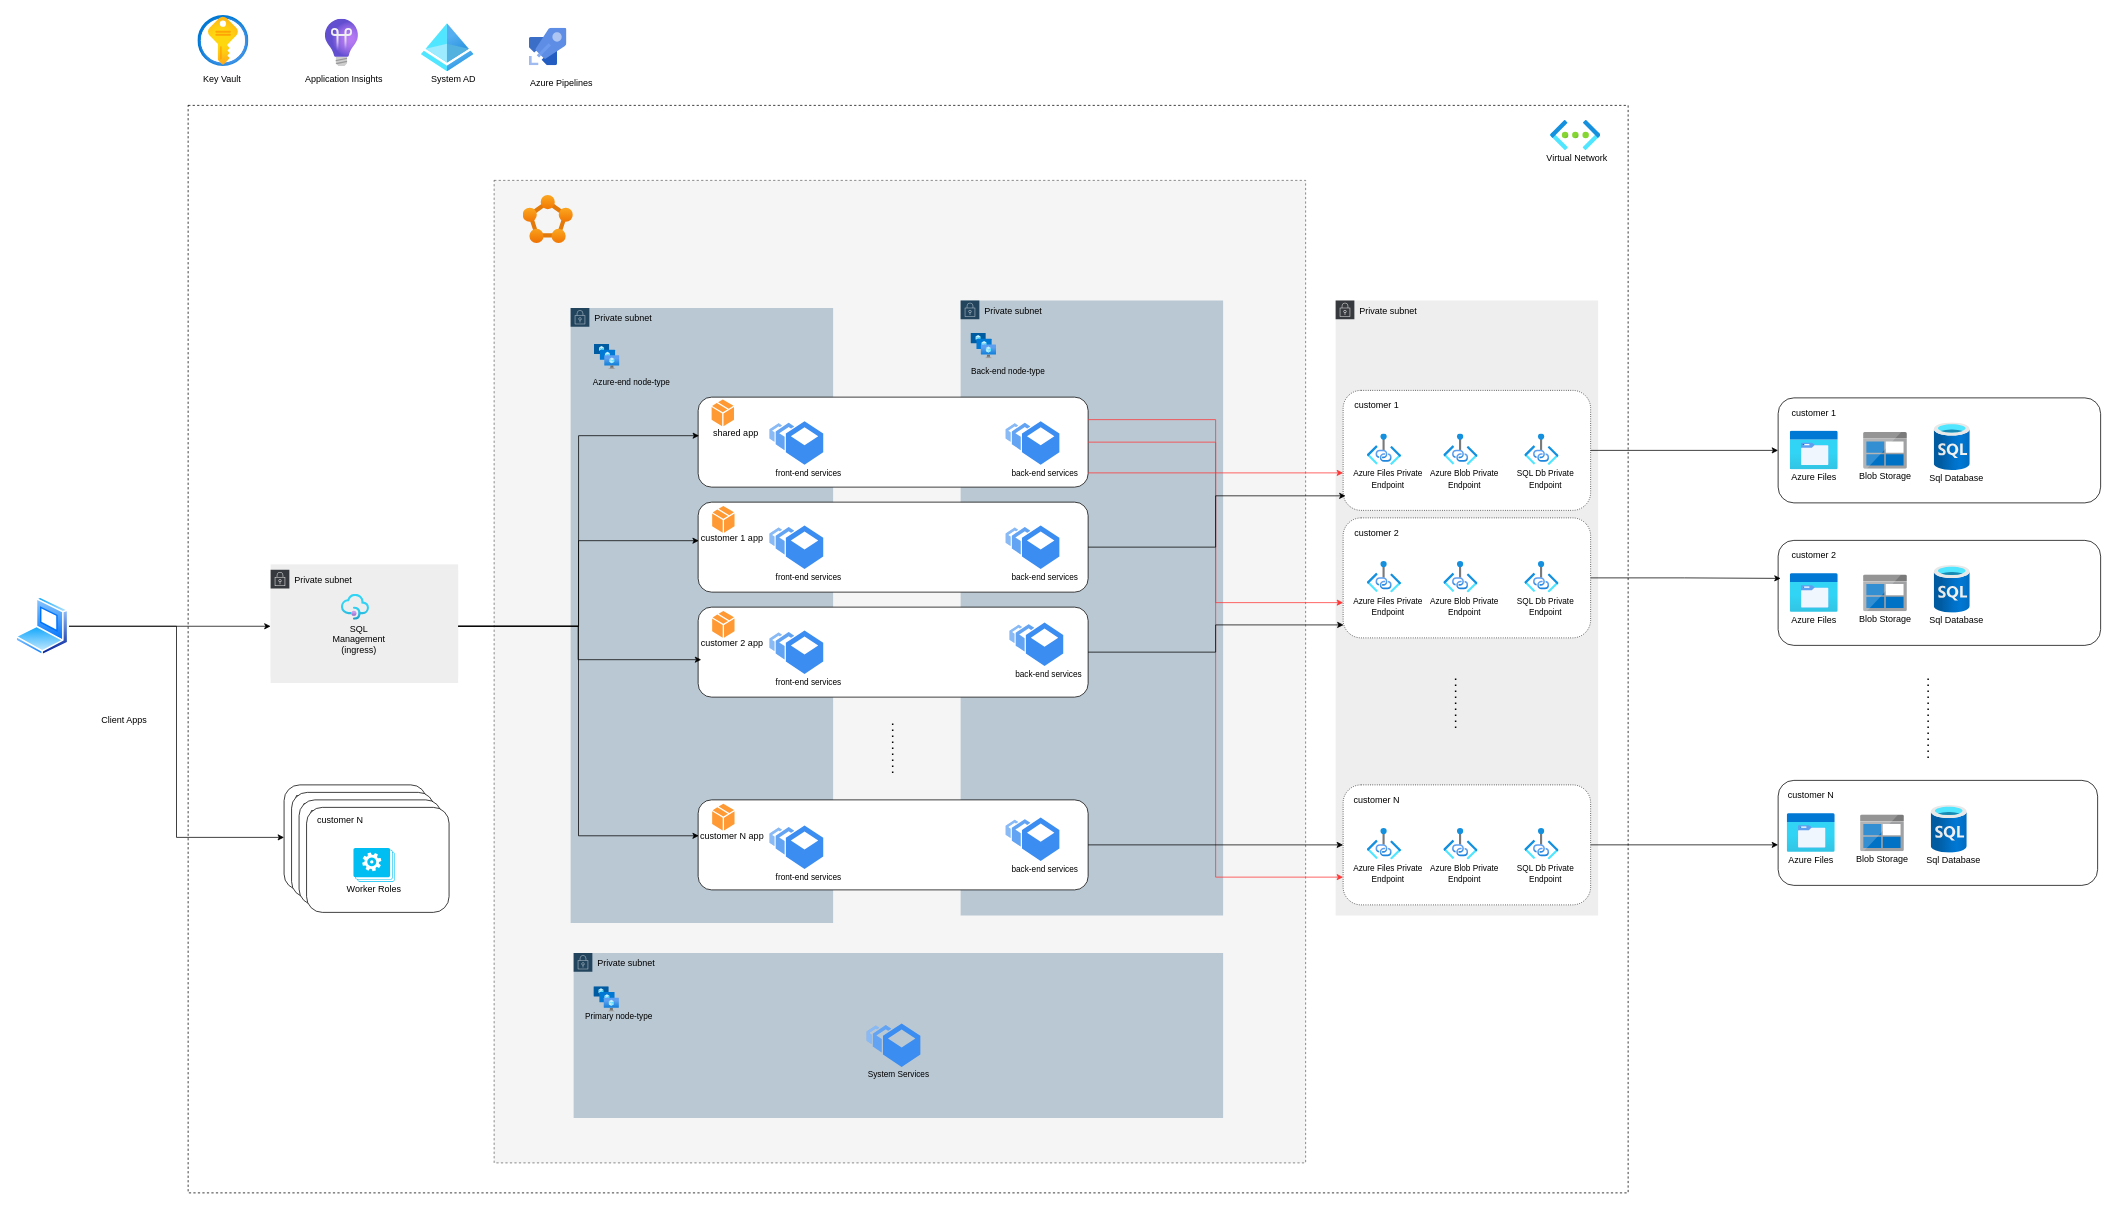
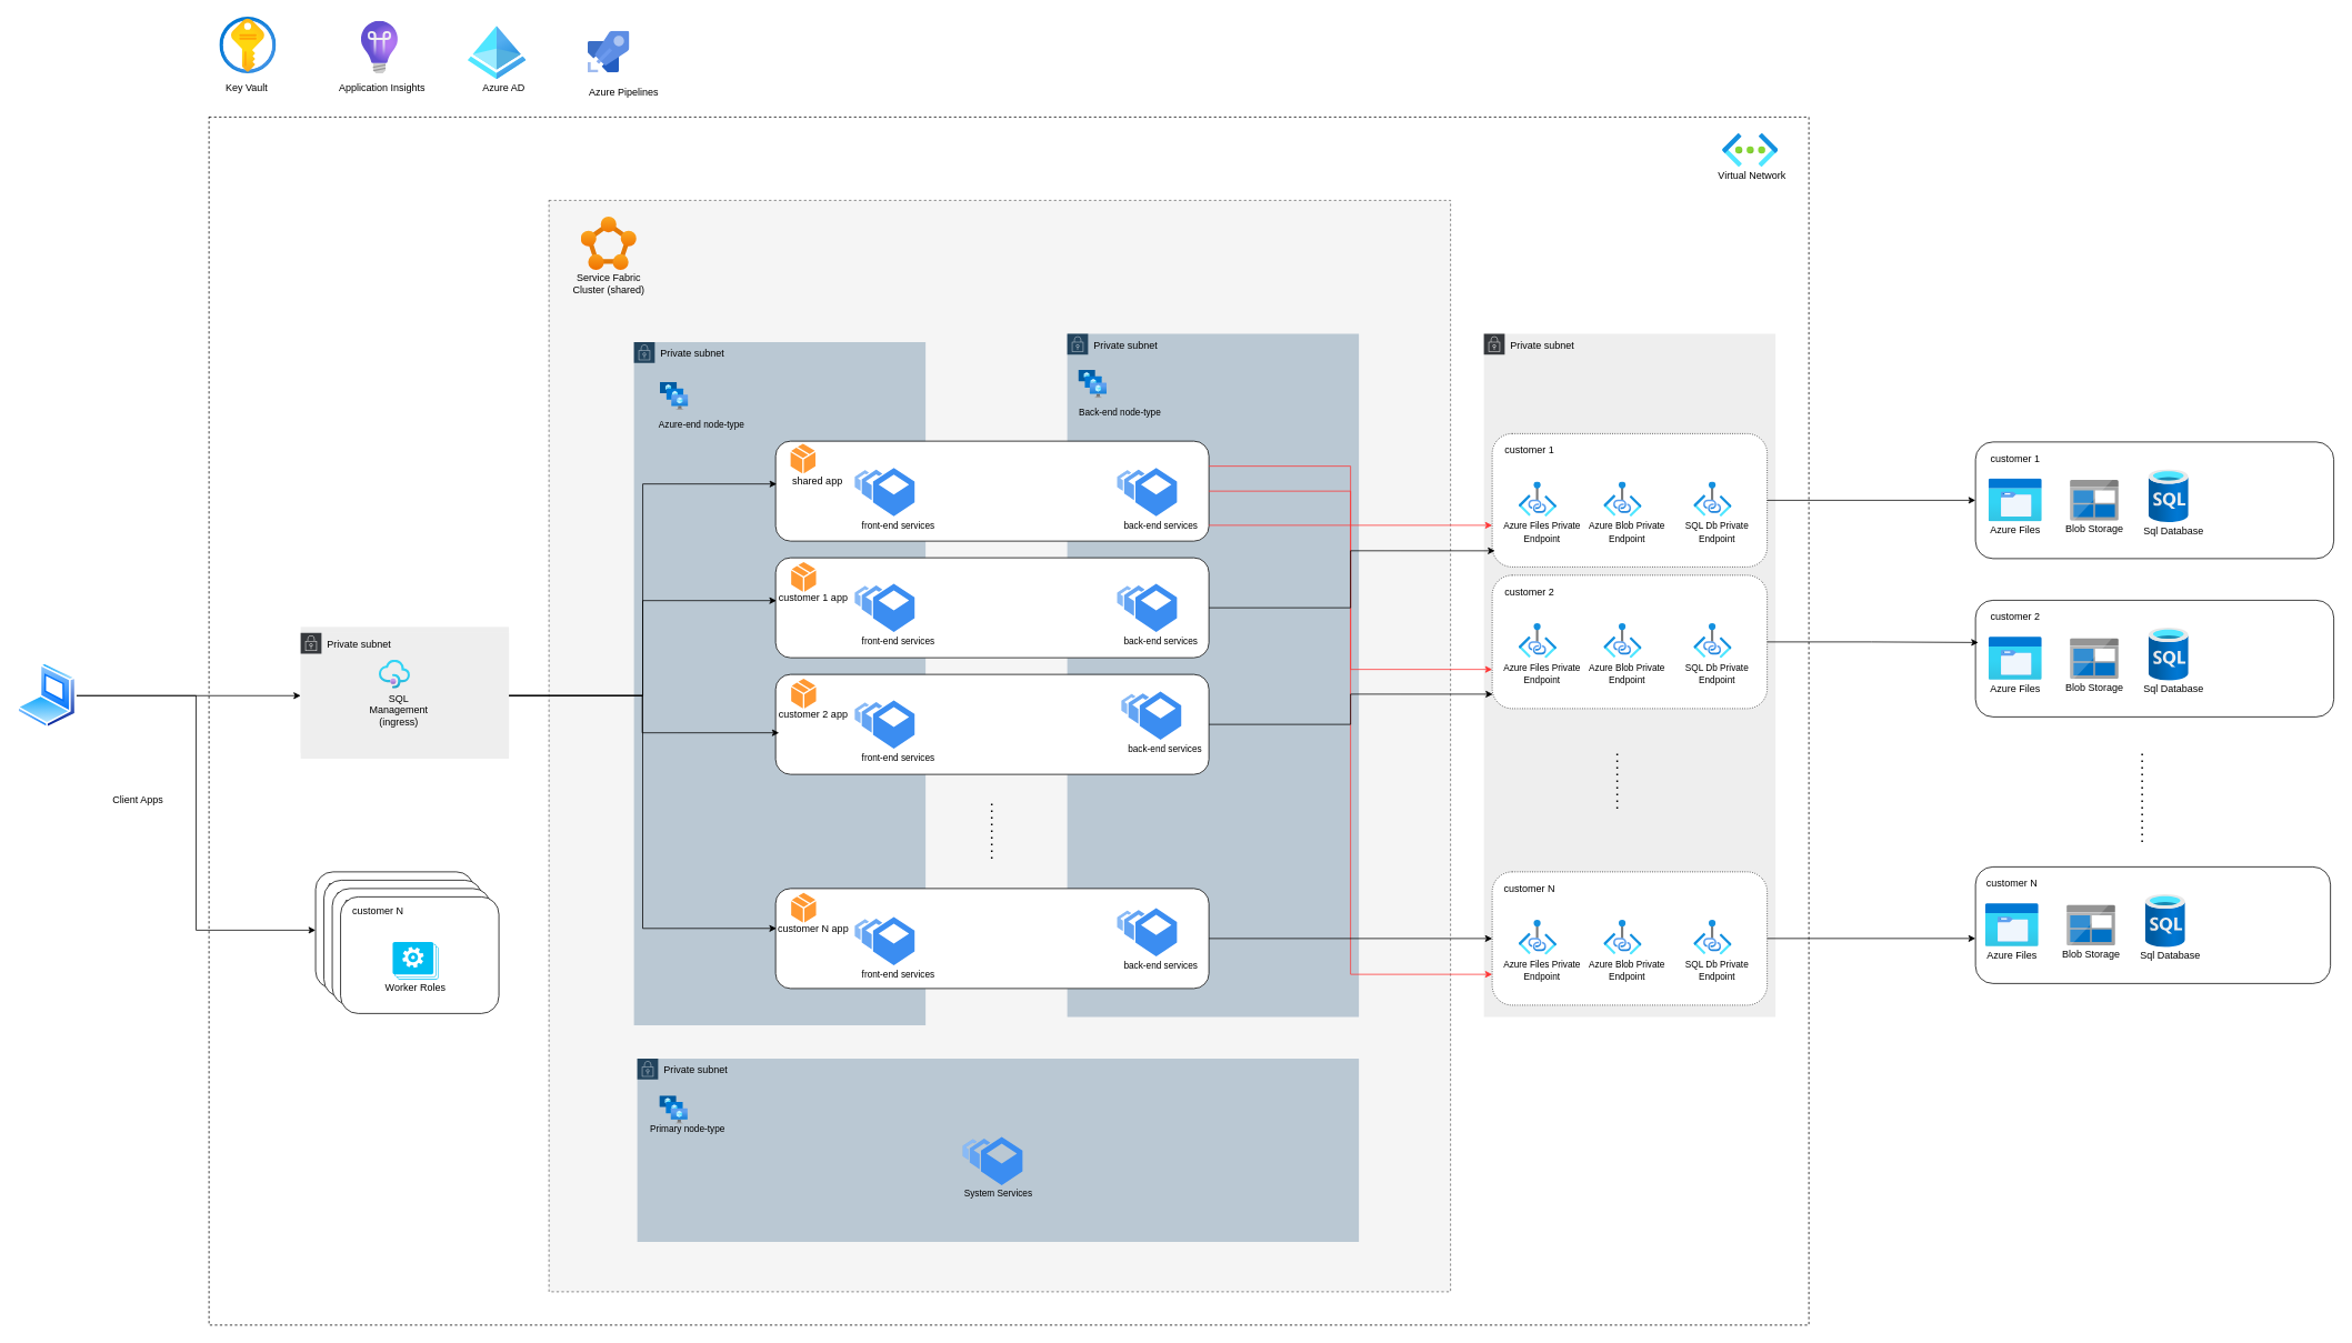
- <mxCell id="67" value="System AD" style="text;html=1;strokeColor=none;fillColor=none;align=center;verticalAlign=middle;whiteSpace=wrap;rounded=0;dashed=1;" parent="1" vertex="1"><mxGeometry x="548.89" y="95" width="110" height="20" as="geometry" /></mxCell>
+ <mxCell id="67" value="Azure AD" style="text;html=1;strokeColor=none;fillColor=none;align=center;verticalAlign=middle;whiteSpace=wrap;rounded=0;dashed=1;" parent="1" vertex="1"><mxGeometry x="548.89" y="95" width="110" height="20" as="geometry" /></mxCell>
+ <mxCell id="10" value="Service Fabric Cluster (shared)" style="text;html=1;strokeColor=none;fillColor=none;align=center;verticalAlign=middle;whiteSpace=wrap;rounded=0;" parent="8" vertex="1"><mxGeometry y="70" width="120" height="20" as="geometry" /></mxCell>
